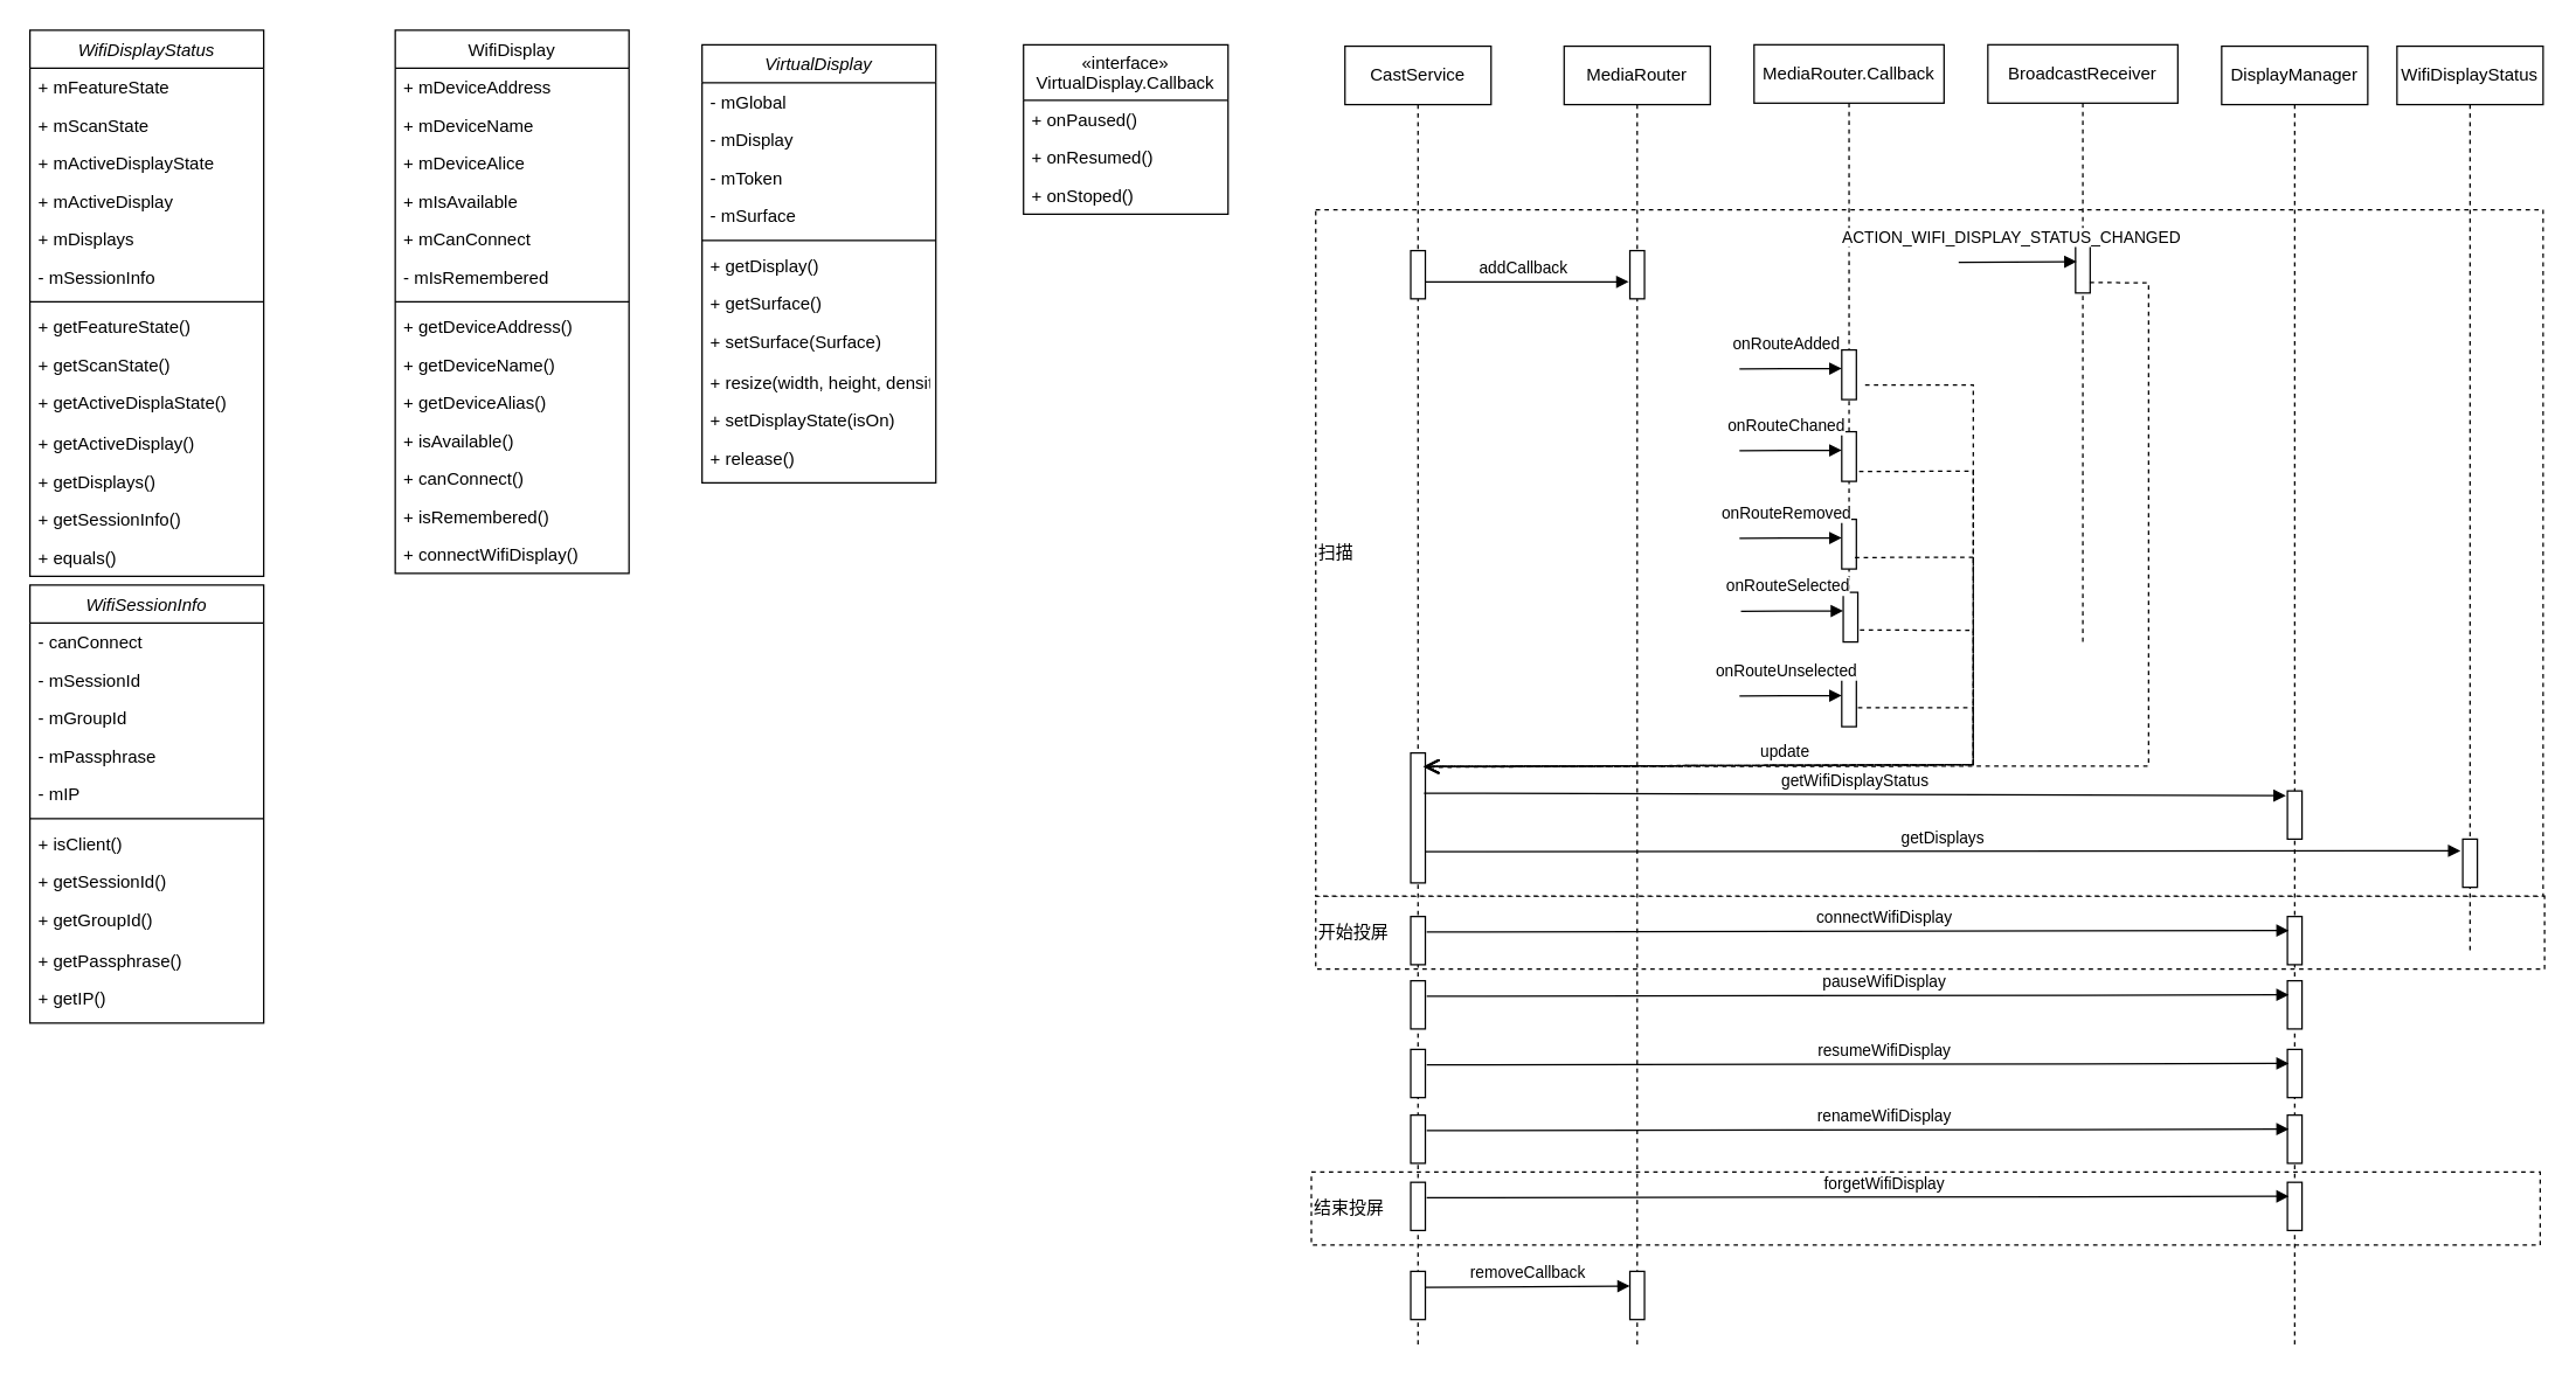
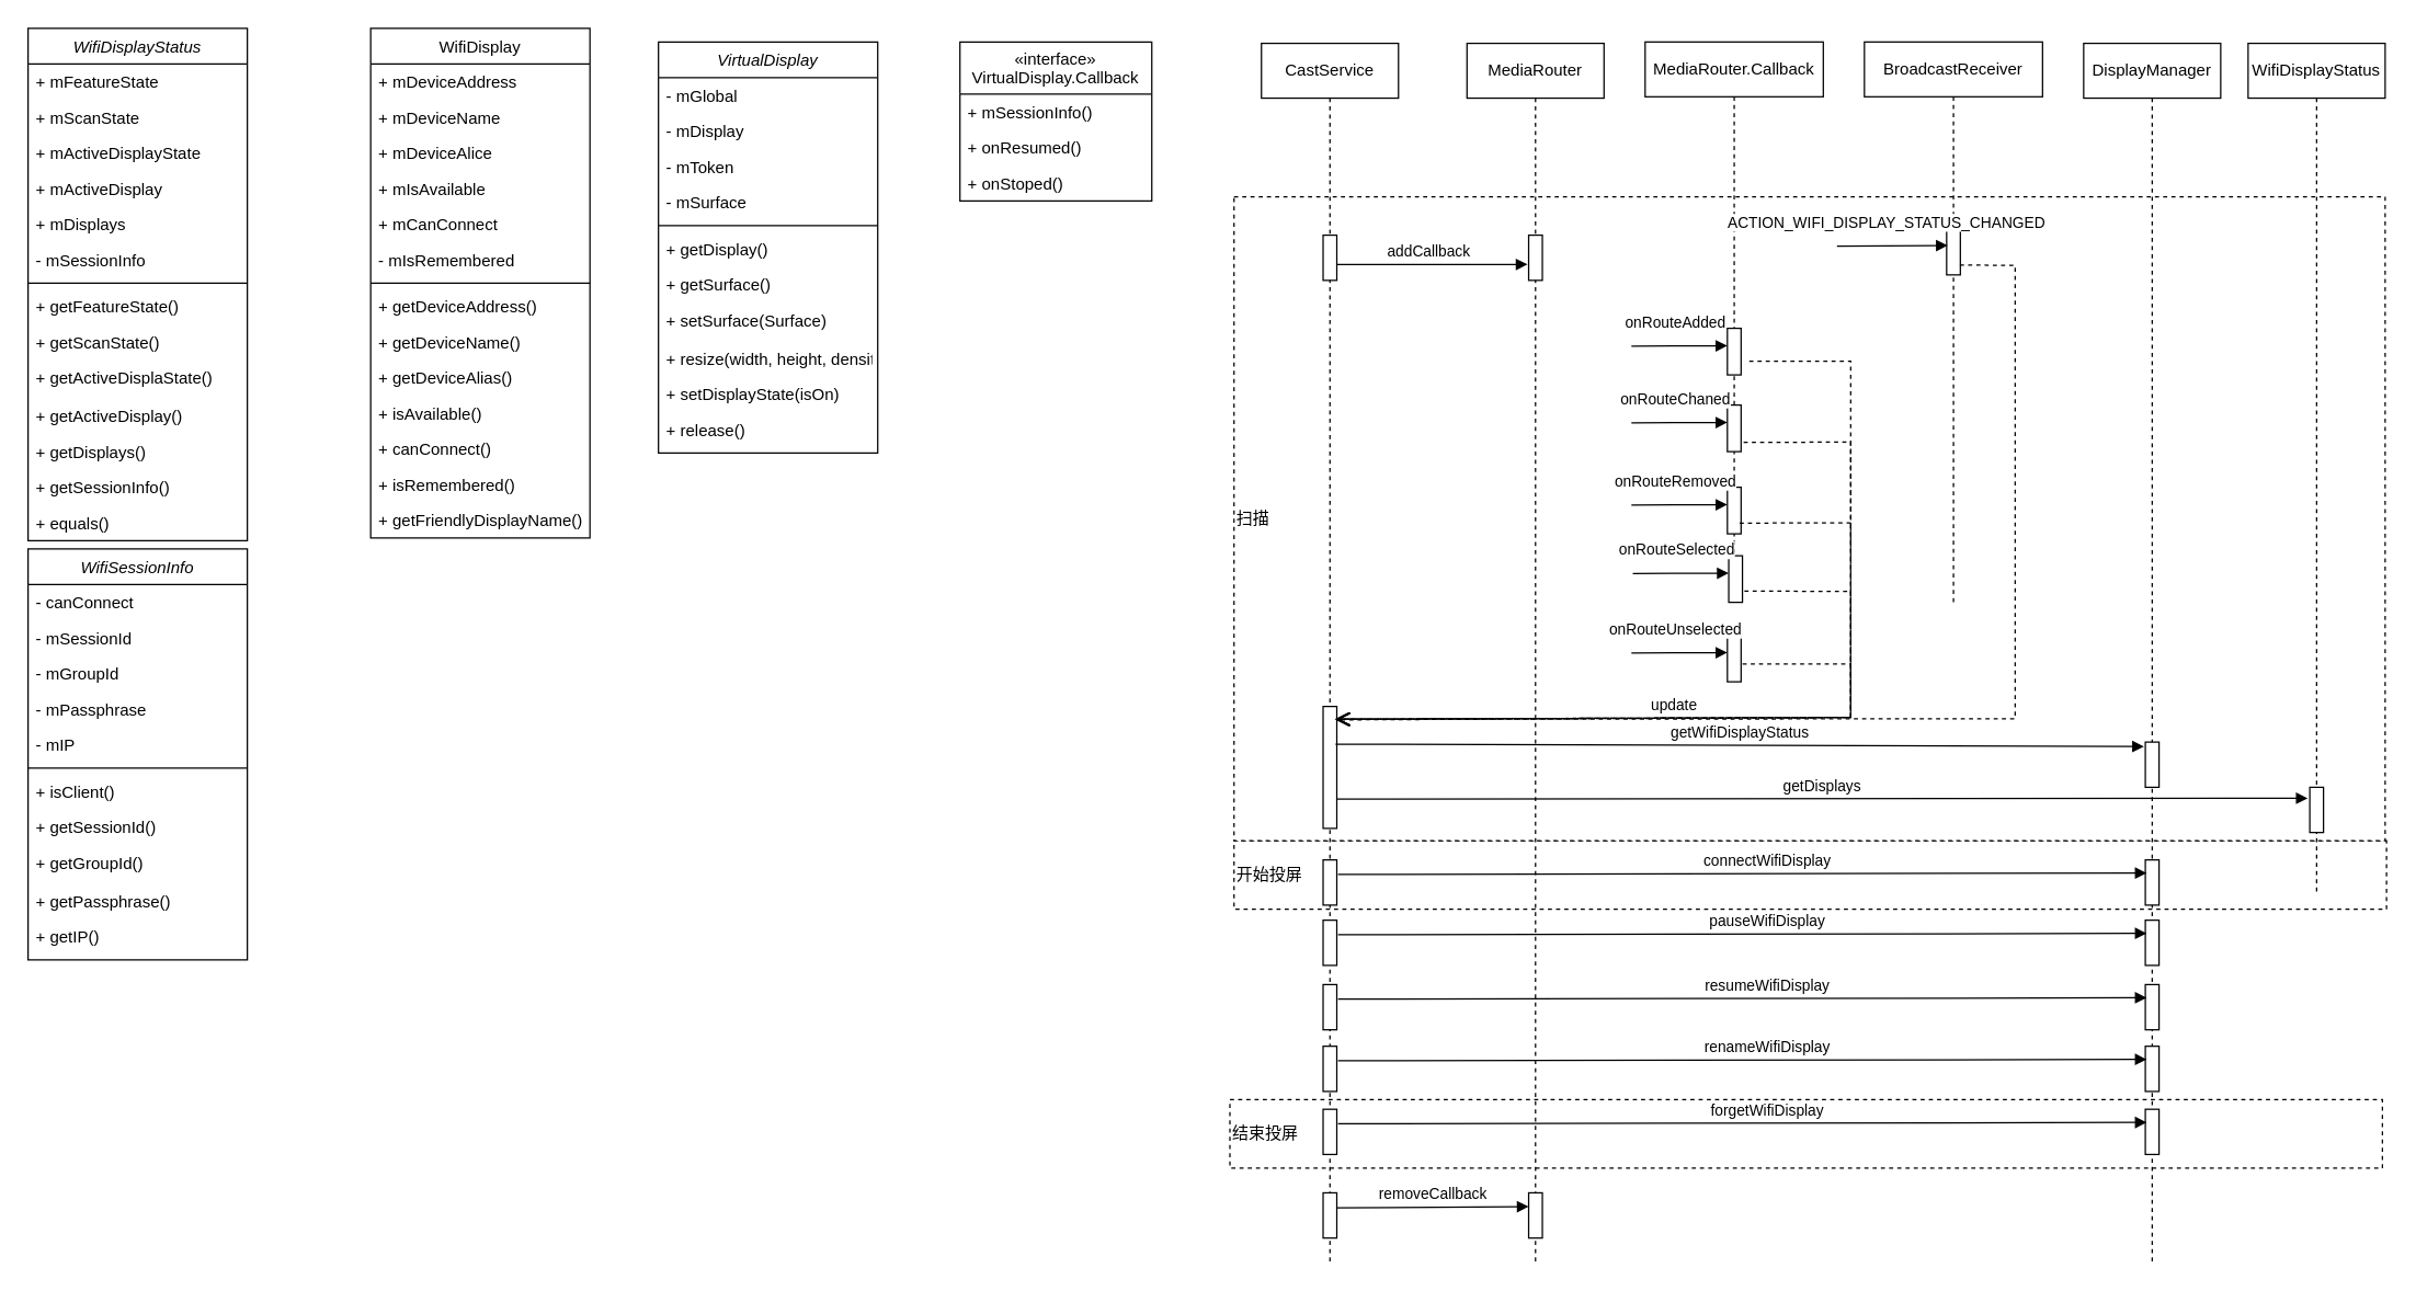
- <mxCell id="60" value="+ onPaused()" style="text;strokeColor=none;fillColor=none;align=left;verticalAlign=top;spacingLeft=4;spacingRight=4;overflow=hidden;rotatable=0;points=[[0,0.5],[1,0.5]];portConstraint=eastwest;" parent="59" vertex="1"><mxGeometry y="38" width="140" height="26" as="geometry" /></mxCell>
+ <mxCell id="60" value="+ mSessionInfo()" style="text;strokeColor=none;fillColor=none;align=left;verticalAlign=top;spacingLeft=4;spacingRight=4;overflow=hidden;rotatable=0;points=[[0,0.5],[1,0.5]];portConstraint=eastwest;" parent="59" vertex="1"><mxGeometry y="38" width="140" height="26" as="geometry" /></mxCell>
- <mxCell id="34" value="+ connectWifiDisplay()" style="text;align=left;verticalAlign=top;spacingLeft=4;spacingRight=4;overflow=hidden;rotatable=0;points=[[0,0.5],[1,0.5]];portConstraint=eastwest;" parent="20" vertex="1"><mxGeometry y="346" width="160" height="26" as="geometry" /></mxCell>
+ <mxCell id="34" value="+ getFriendlyDisplayName()" style="text;align=left;verticalAlign=top;spacingLeft=4;spacingRight=4;overflow=hidden;rotatable=0;points=[[0,0.5],[1,0.5]];portConstraint=eastwest;" parent="20" vertex="1"><mxGeometry y="346" width="160" height="26" as="geometry" /></mxCell>
